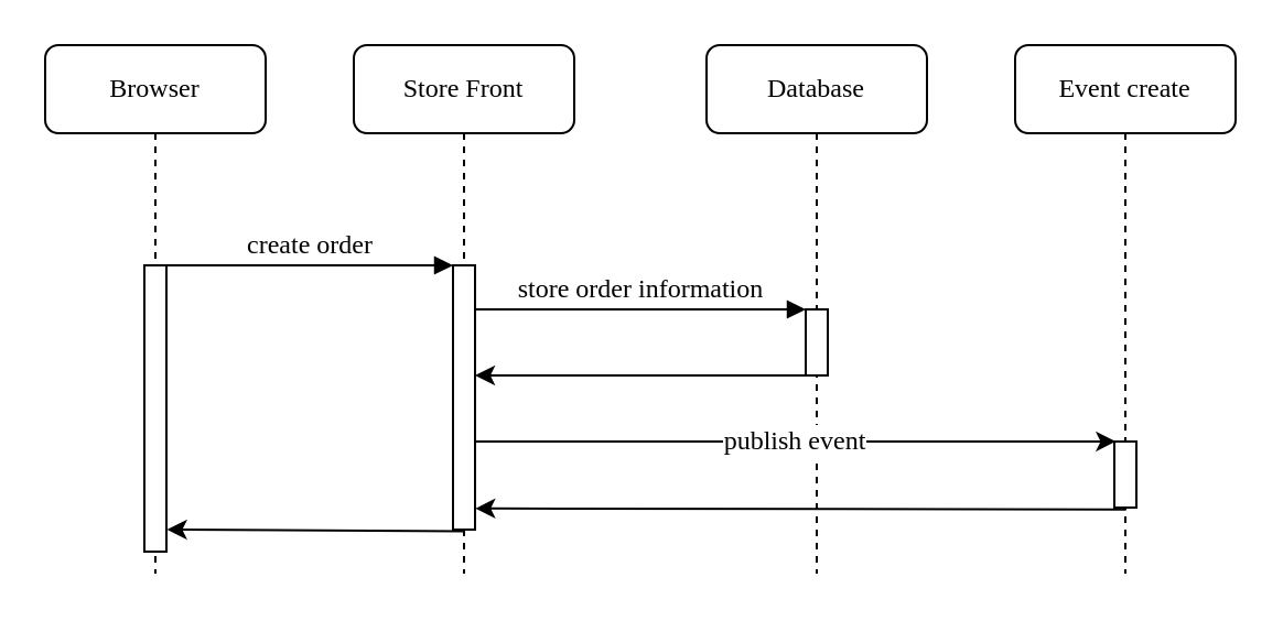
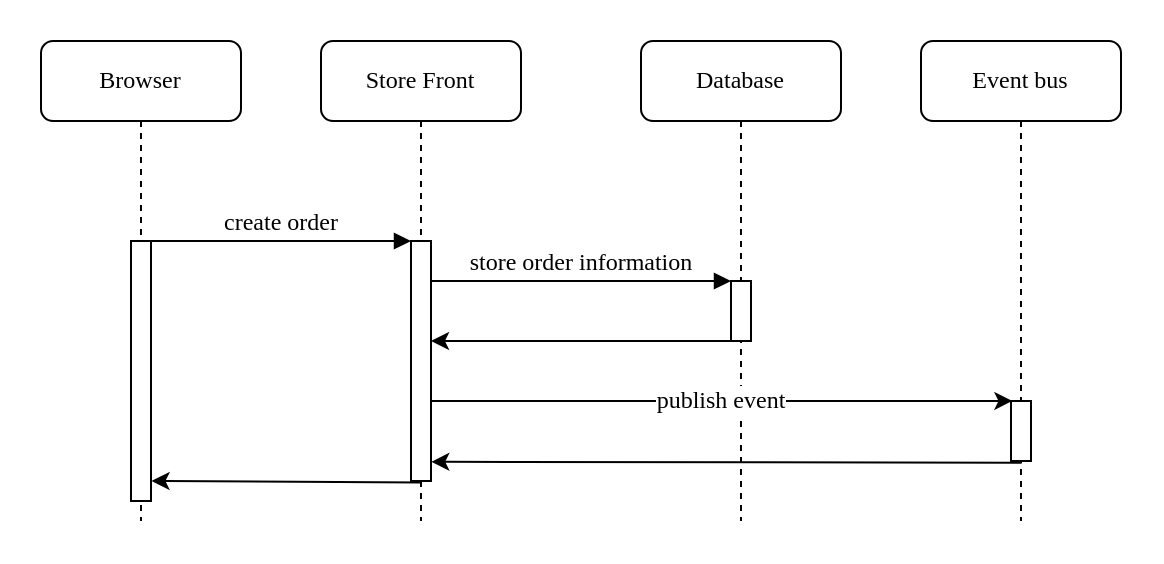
- <mxCell id="10" value="Event create" style="shape=umlLifeline;perimeter=lifelinePerimeter;whiteSpace=wrap;html=1;container=1;collapsible=0;recursiveResize=0;outlineConnect=0;rounded=1;shadow=0;comic=0;labelBackgroundColor=none;strokeWidth=1;fontFamily=Ubuntu;fontSize=12;align=center;" parent="1" vertex="1"><mxGeometry x="460" y="20" width="100" height="240" as="geometry" /></mxCell>
+ <mxCell id="10" value="Event bus" style="shape=umlLifeline;perimeter=lifelinePerimeter;whiteSpace=wrap;html=1;container=1;collapsible=0;recursiveResize=0;outlineConnect=0;rounded=1;shadow=0;comic=0;labelBackgroundColor=none;strokeWidth=1;fontFamily=Ubuntu;fontSize=12;align=center;" parent="1" vertex="1"><mxGeometry x="460" y="20" width="100" height="240" as="geometry" /></mxCell>
